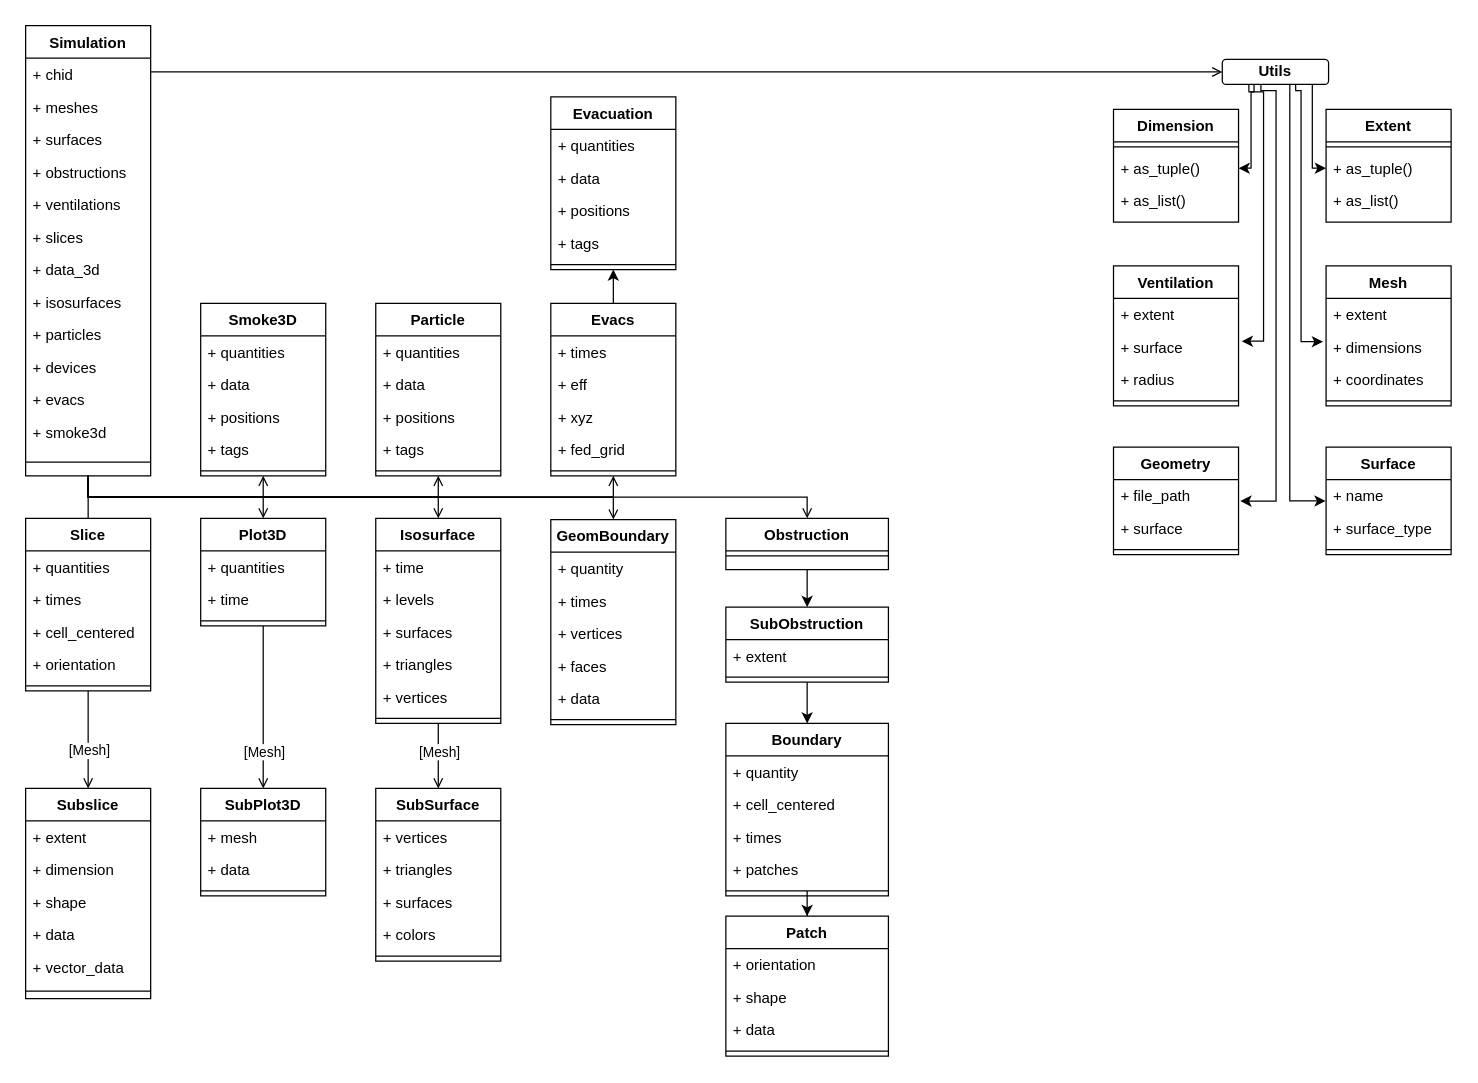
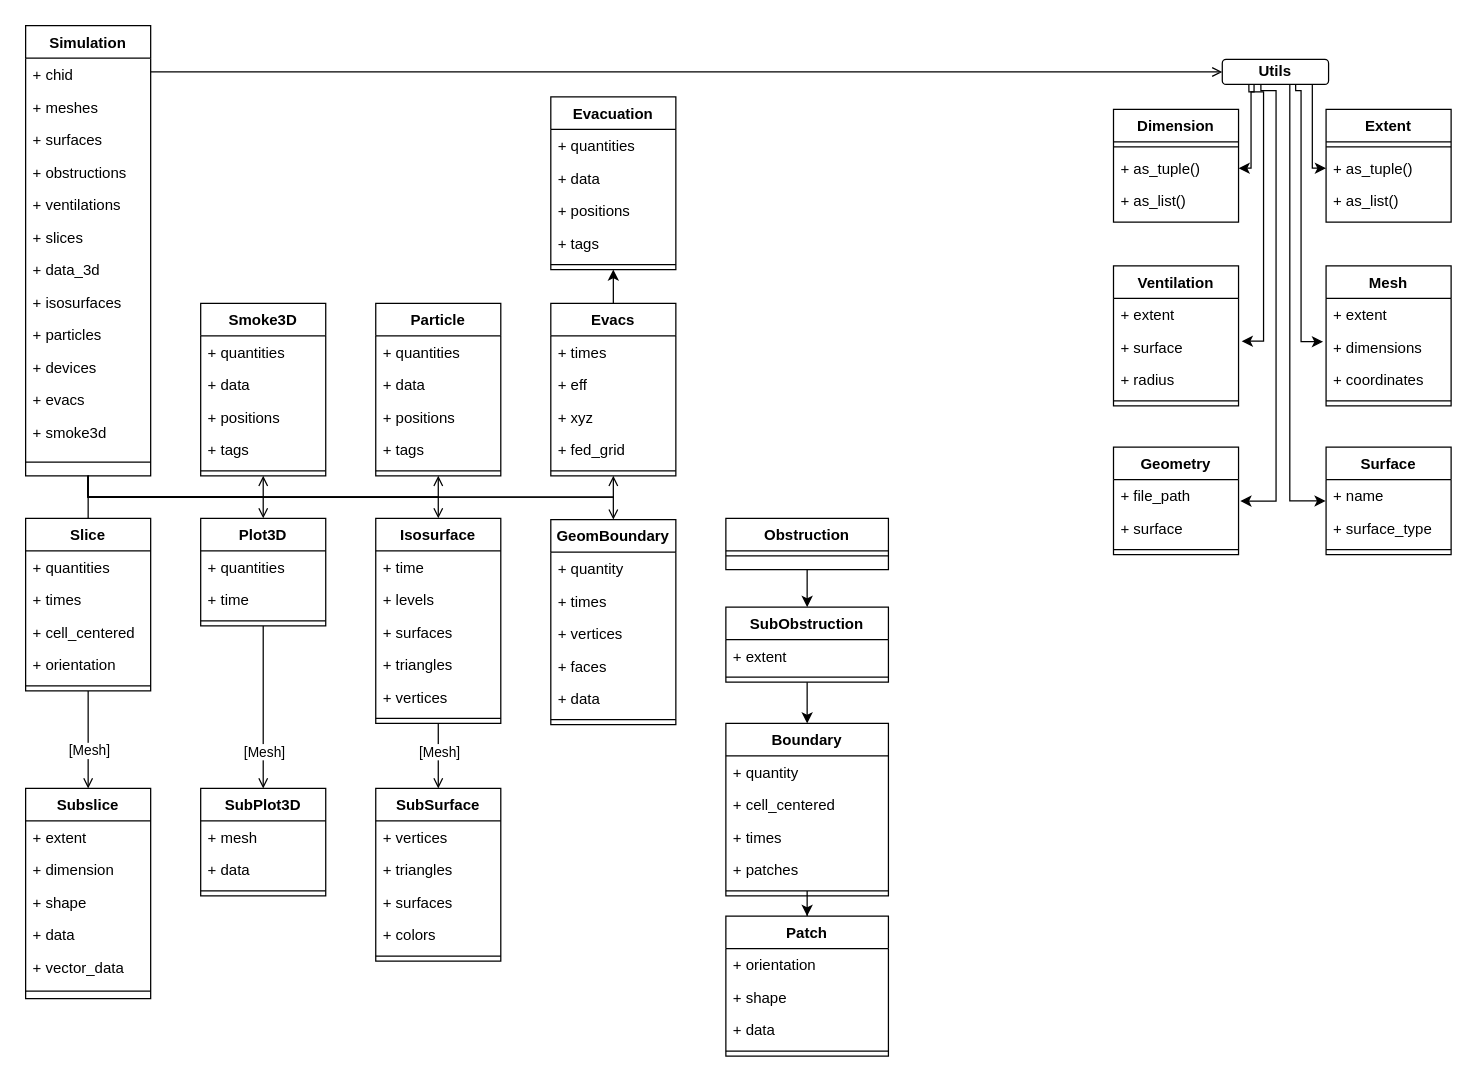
- <mxCell id="5" style="edgeStyle=orthogonalEdgeStyle;rounded=0;orthogonalLoop=1;jettySize=auto;html=1;exitX=0.5;exitY=1;exitDx=0;exitDy=0;startArrow=none;startFill=0;endArrow=open;endFill=0;entryX=0.5;entryY=0;entryDx=0;entryDy=0;" parent="1" source="9" target="39" edge="1"><mxGeometry relative="1" as="geometry"><Array as="points"><mxPoint x="70" y="397" /><mxPoint x="645" y="397" /></Array></mxGeometry></mxCell>
